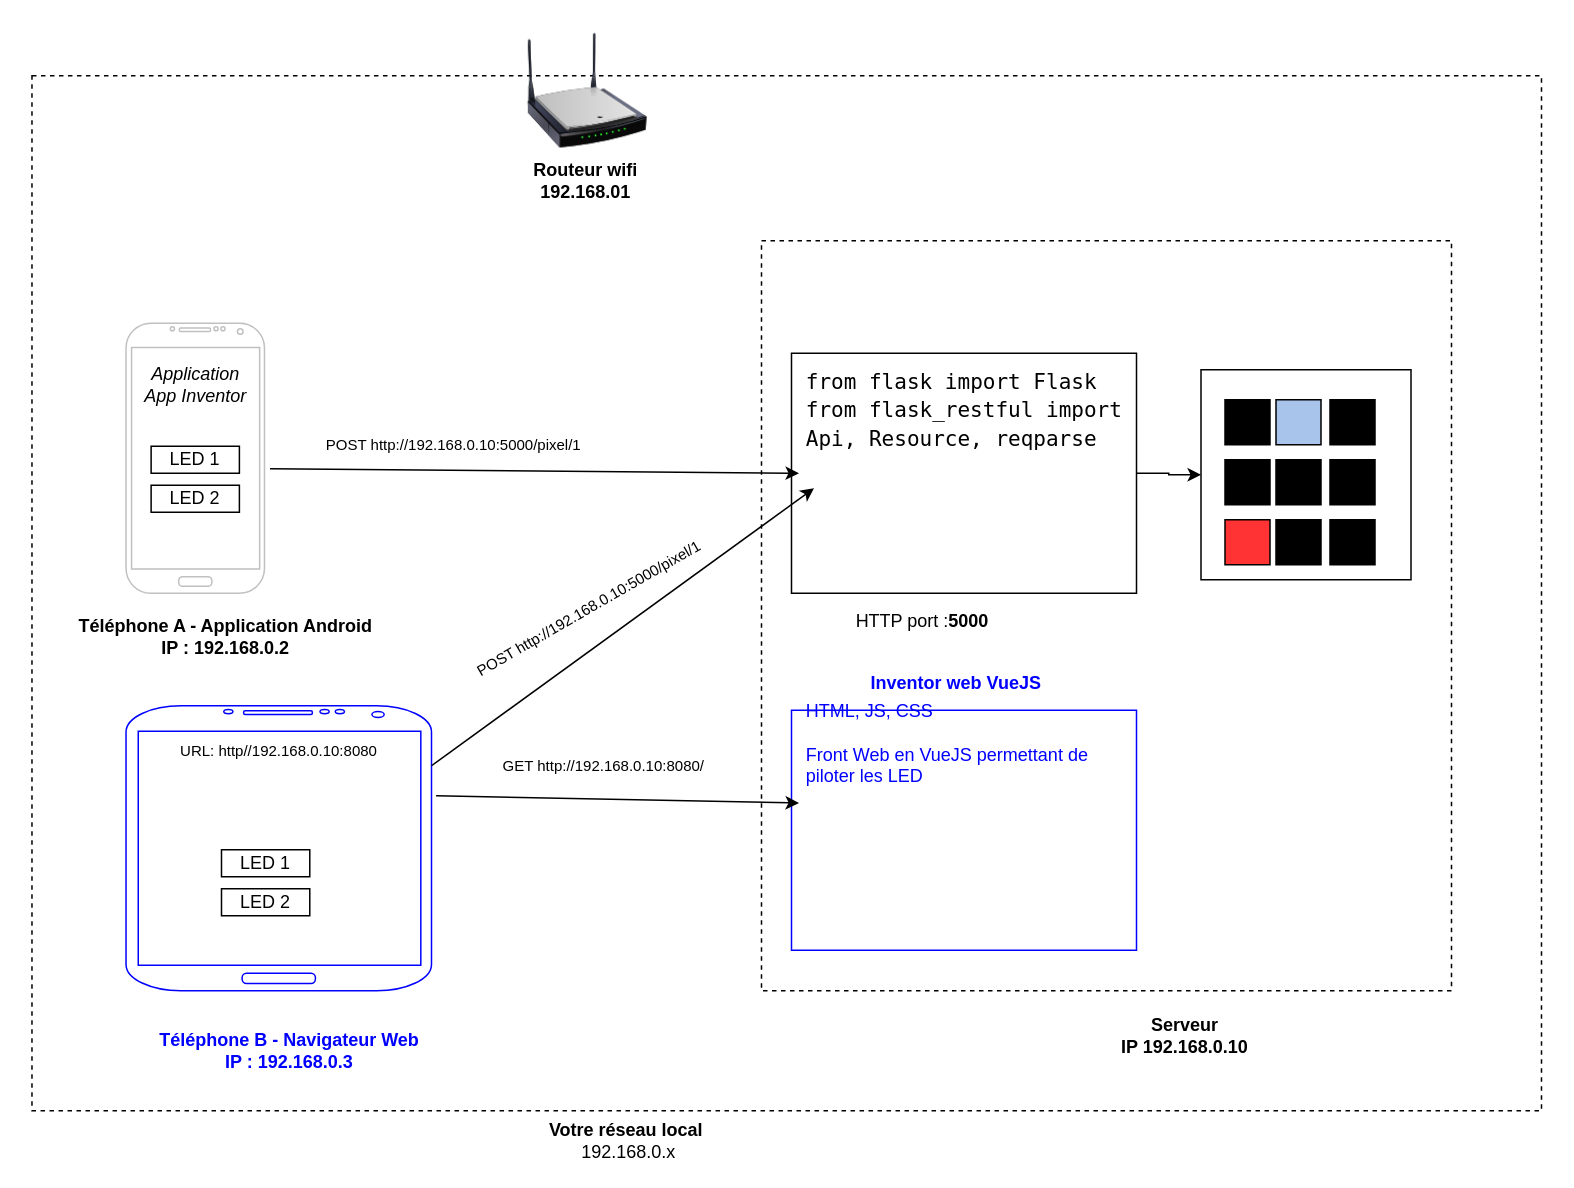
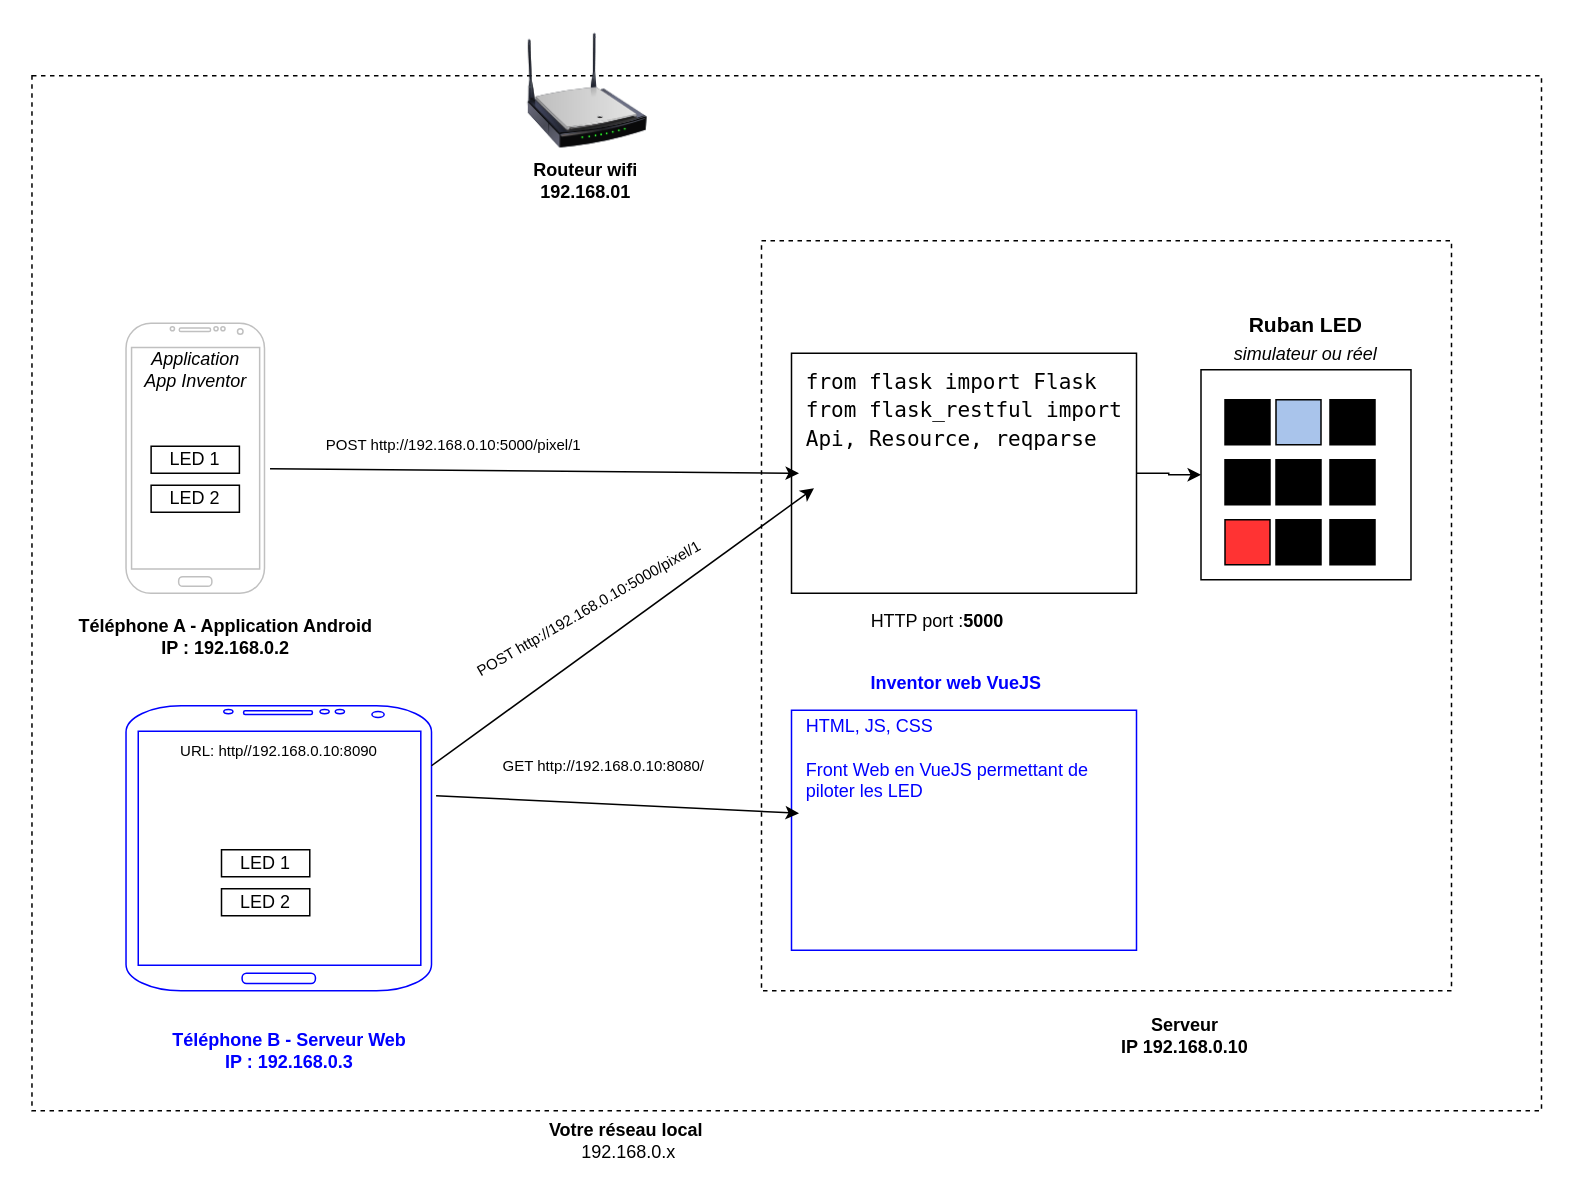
+ <mxCell id="14" value="&lt;b&gt;&lt;font style=&quot;font-size: 14px&quot;&gt;Ruban LED&lt;br&gt;&lt;/font&gt;&lt;/b&gt;" style="text;html=1;strokeColor=none;fillColor=none;align=center;verticalAlign=middle;whiteSpace=wrap;rounded=0;" vertex="1" parent="1"><mxGeometry x="820" y="206" width="100" height="20" as="geometry" /></mxCell>
+ <mxCell id="15" value="&lt;i&gt;simulateur ou réel&lt;/i&gt;" style="text;html=1;strokeColor=none;fillColor=none;align=center;verticalAlign=middle;whiteSpace=wrap;rounded=0;" vertex="1" parent="1"><mxGeometry x="790" y="226" width="160" height="20" as="geometry" /></mxCell>
- <mxCell id="26" value="&lt;i&gt;Application App Inventor&lt;br&gt;&lt;/i&gt;" style="text;html=1;strokeColor=none;fillColor=none;align=center;verticalAlign=middle;whiteSpace=wrap;rounded=0;dashed=1;" vertex="1" parent="1"><mxGeometry x="87.68" y="246" width="83.65" height="20" as="geometry" /></mxCell>
+ <mxCell id="26" value="&lt;i&gt;Application App Inventor&lt;br&gt;&lt;/i&gt;" style="text;html=1;strokeColor=none;fillColor=none;align=center;verticalAlign=middle;whiteSpace=wrap;rounded=0;dashed=1;" vertex="1" parent="1"><mxGeometry x="87.68" y="236" width="83.65" height="20" as="geometry" /></mxCell>
- <mxCell id="20" value="HTTP port :&lt;b&gt;5000&lt;/b&gt;" style="text;html=1;align=center;verticalAlign=middle;resizable=0;points=[];autosize=1;" vertex="1" parent="1"><mxGeometry x="554" y="404" width="120" height="20" as="geometry" /></mxCell>
+ <mxCell id="20" value="HTTP port :&lt;b&gt;5000&lt;/b&gt;" style="text;html=1;align=center;verticalAlign=middle;resizable=0;points=[];autosize=1;" vertex="1" parent="1"><mxGeometry x="564" y="404" width="120" height="20" as="geometry" /></mxCell>
- <mxCell id="35" value="&lt;font style=&quot;font-size: 10px&quot;&gt;URL: http//192.168.0.10:8080&lt;/font&gt;" style="text;html=1;strokeColor=none;fillColor=none;align=center;verticalAlign=middle;whiteSpace=wrap;rounded=0;dashed=1;" vertex="1" parent="1"><mxGeometry x="95.85" y="490" width="178.66" height="20" as="geometry" /></mxCell>
+ <mxCell id="35" value="&lt;font style=&quot;font-size: 10px&quot;&gt;URL: http//192.168.0.10:8090&lt;/font&gt;" style="text;html=1;strokeColor=none;fillColor=none;align=center;verticalAlign=middle;whiteSpace=wrap;rounded=0;dashed=1;" vertex="1" parent="1"><mxGeometry x="95.85" y="490" width="178.66" height="20" as="geometry" /></mxCell>
- <mxCell id="34" value="&lt;div&gt;&lt;font color=&quot;#0000FF&quot;&gt;HTML, JS, CSS&lt;/font&gt;&lt;/div&gt;&lt;div&gt;&lt;font color=&quot;#0000FF&quot;&gt;&lt;br&gt;&lt;/font&gt;&lt;/div&gt;&lt;div&gt;&lt;font color=&quot;#0000FF&quot;&gt;Front Web en VueJS permettant de piloter les LED&lt;br&gt;&lt;/font&gt;&lt;/div&gt;" style="text;html=1;strokeColor=none;fillColor=none;spacing=5;spacingTop=-20;whiteSpace=wrap;overflow=hidden;rounded=0;dashed=1;" vertex="1" parent="1"><mxGeometry x="532" y="477" width="220" height="120" as="geometry" /></mxCell>
+ <mxCell id="34" value="&lt;div&gt;&lt;font color=&quot;#0000FF&quot;&gt;HTML, JS, CSS&lt;/font&gt;&lt;/div&gt;&lt;div&gt;&lt;font color=&quot;#0000FF&quot;&gt;&lt;br&gt;&lt;/font&gt;&lt;/div&gt;&lt;div&gt;&lt;font color=&quot;#0000FF&quot;&gt;Front Web en VueJS permettant de piloter les LED&lt;br&gt;&lt;/font&gt;&lt;/div&gt;" style="text;html=1;strokeColor=none;fillColor=none;spacing=5;spacingTop=-20;whiteSpace=wrap;overflow=hidden;rounded=0;dashed=1;" vertex="1" parent="1"><mxGeometry x="532" y="487" width="220" height="120" as="geometry" /></mxCell>
- <mxCell id="32" value="&lt;div&gt;&lt;b&gt;Téléphone B - Navigateur Web&lt;br&gt;&lt;/b&gt;&lt;/div&gt;&lt;div&gt;&lt;b&gt;IP : 192.168.0.3&lt;/b&gt;&lt;/div&gt;" style="text;html=1;strokeColor=none;fillColor=none;align=center;verticalAlign=middle;whiteSpace=wrap;rounded=0;dashed=1;fontColor=#0000FF;" vertex="1" parent="1"><mxGeometry x="83.35" y="680" width="219.33" height="40" as="geometry" /></mxCell>
+ <mxCell id="32" value="&lt;div&gt;&lt;b&gt;Téléphone B - Serveur Web&lt;br&gt;&lt;/b&gt;&lt;/div&gt;&lt;div&gt;&lt;b&gt;IP : 192.168.0.3&lt;/b&gt;&lt;/div&gt;" style="text;html=1;strokeColor=none;fillColor=none;align=center;verticalAlign=middle;whiteSpace=wrap;rounded=0;dashed=1;fontColor=#0000FF;" vertex="1" parent="1"><mxGeometry x="83.35" y="680" width="219.33" height="40" as="geometry" /></mxCell>
